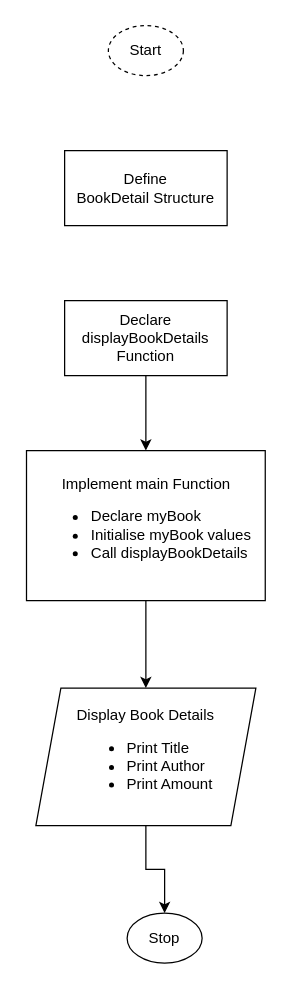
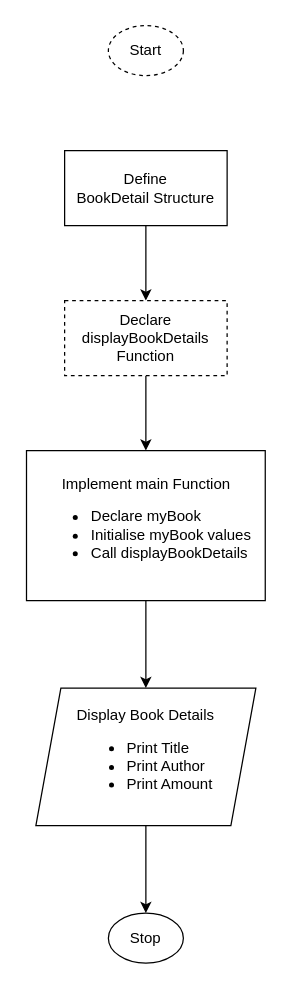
+ <mxCell id="3" style="edgeStyle=orthogonalEdgeStyle;rounded=0;orthogonalLoop=1;jettySize=auto;html=1;" edge="1" parent="1" source="4" target="6"><mxGeometry relative="1" as="geometry" /></mxCell>
- <mxCell id="6" value="Declare&lt;br&gt;displayBookDetails Function" style="rounded=0;whiteSpace=wrap;html=1;" vertex="1" parent="1"><mxGeometry x="51" y="240" width="130" height="60" as="geometry" /></mxCell>
+ <mxCell id="6" value="Declare&lt;br&gt;displayBookDetails Function" style="rounded=0;whiteSpace=wrap;html=1;dashed=1;" vertex="1" parent="1"><mxGeometry x="51" y="240" width="130" height="60" as="geometry" /></mxCell>
- <mxCell id="11" value="Stop" style="ellipse;whiteSpace=wrap;html=1;" vertex="1" parent="1"><mxGeometry x="101" y="730" width="60" height="40" as="geometry" /></mxCell>
+ <mxCell id="11" value="Stop" style="ellipse;whiteSpace=wrap;html=1;" vertex="1" parent="1"><mxGeometry x="86" y="730" width="60" height="40" as="geometry" /></mxCell>
